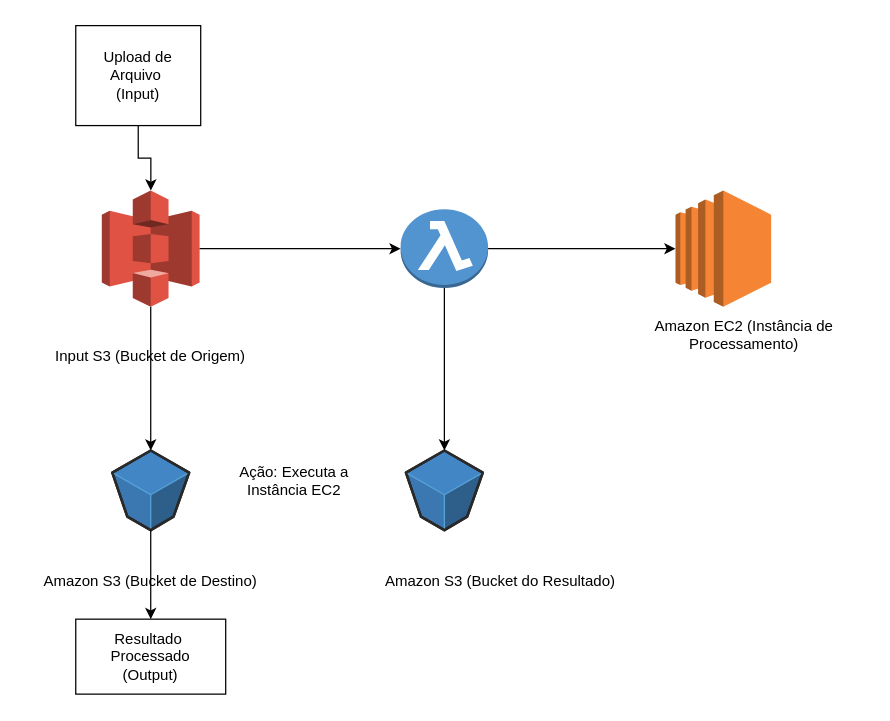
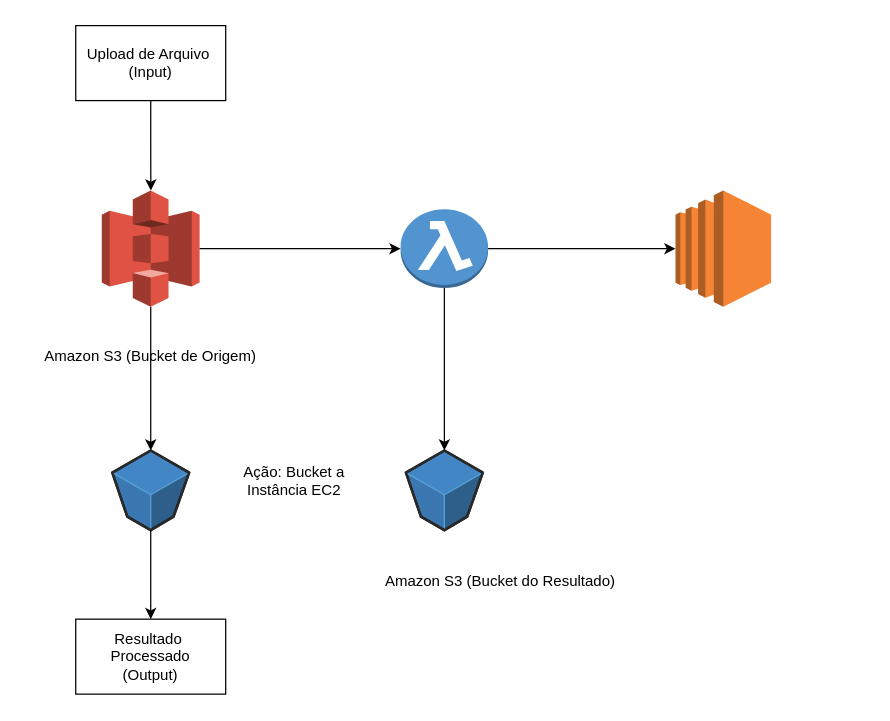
- <mxCell id="6" value="Upload de Arquivo&amp;nbsp;&lt;br&gt;(Input)" style="rounded=0;whiteSpace=wrap;html=1;" vertex="1" parent="1"><mxGeometry x="60" y="20" width="100" height="80" as="geometry" /></mxCell>
+ <mxCell id="6" value="Upload de Arquivo&amp;nbsp;&lt;br&gt;(Input)" style="rounded=0;whiteSpace=wrap;html=1;" vertex="1" parent="1"><mxGeometry x="60" y="20" width="120" height="60" as="geometry" /></mxCell>
- <mxCell id="14" value="&lt;div&gt;Amazon EC2 (Instância de Processamento)&lt;/div&gt;&lt;div&gt;&lt;br&gt;&lt;/div&gt;" style="text;html=1;whiteSpace=wrap;strokeColor=none;fillColor=none;align=center;verticalAlign=middle;rounded=0;" vertex="1" parent="1"><mxGeometry x="500" y="260" width="190" height="30" as="geometry" /></mxCell>
- <mxCell id="10" value="Input S3 (Bucket de Origem)" style="text;html=1;whiteSpace=wrap;strokeColor=none;fillColor=none;align=center;verticalAlign=middle;rounded=0;" vertex="1" parent="1"><mxGeometry x="20" y="270" width="200" height="30" as="geometry" /></mxCell>
+ <mxCell id="10" value="Amazon S3 (Bucket de Origem)" style="text;html=1;whiteSpace=wrap;strokeColor=none;fillColor=none;align=center;verticalAlign=middle;rounded=0;" vertex="1" parent="1"><mxGeometry x="20" y="270" width="200" height="30" as="geometry" /></mxCell>
- <mxCell id="13" value="&lt;div&gt;Ação: Executa a Instância EC2&lt;/div&gt;&lt;div&gt;&lt;br&gt;&lt;/div&gt;" style="text;html=1;whiteSpace=wrap;strokeColor=none;fillColor=none;align=center;verticalAlign=middle;rounded=0;" vertex="1" parent="1"><mxGeometry x="170" y="376.9" width="130" height="30" as="geometry" /></mxCell>
+ <mxCell id="13" value="&lt;div&gt;Ação: Bucket a Instância EC2&lt;/div&gt;&lt;div&gt;&lt;br&gt;&lt;/div&gt;" style="text;html=1;whiteSpace=wrap;strokeColor=none;fillColor=none;align=center;verticalAlign=middle;rounded=0;" vertex="1" parent="1"><mxGeometry x="170" y="376.9" width="130" height="30" as="geometry" /></mxCell>
- <mxCell id="11" value="Amazon S3 (Bucket de Destino)" style="text;html=1;whiteSpace=wrap;strokeColor=none;fillColor=none;align=center;verticalAlign=middle;rounded=0;" vertex="1" parent="1"><mxGeometry x="20" y="450" width="200" height="30" as="geometry" /></mxCell>
